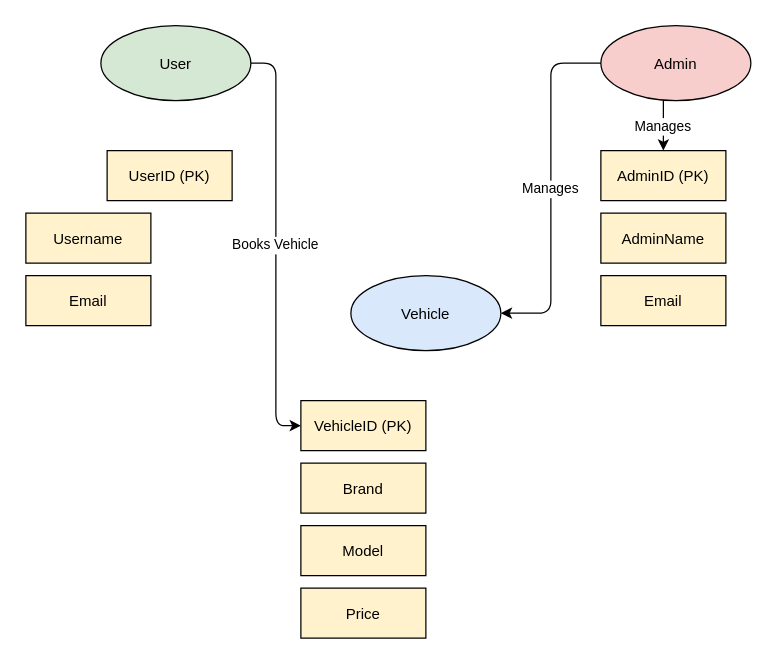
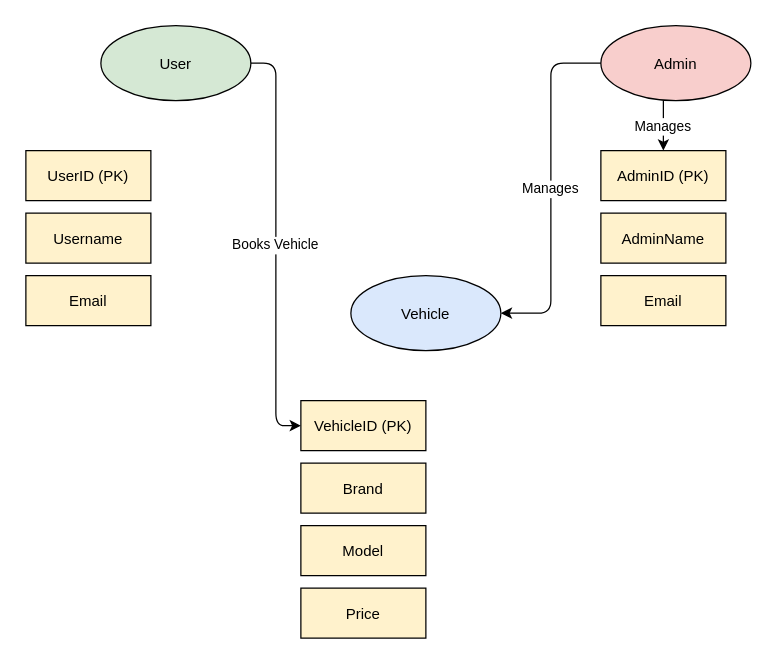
- <mxCell id="4" value="UserID (PK)" style="shape=rectangle;fillColor=#FFF2CC" vertex="1" parent="1"><mxGeometry x="85" y="120" width="100" height="40" as="geometry" /></mxCell>
+ <mxCell id="4" value="UserID (PK)" style="shape=rectangle;fillColor=#FFF2CC" vertex="1" parent="1"><mxGeometry x="20" y="120" width="100" height="40" as="geometry" /></mxCell>
